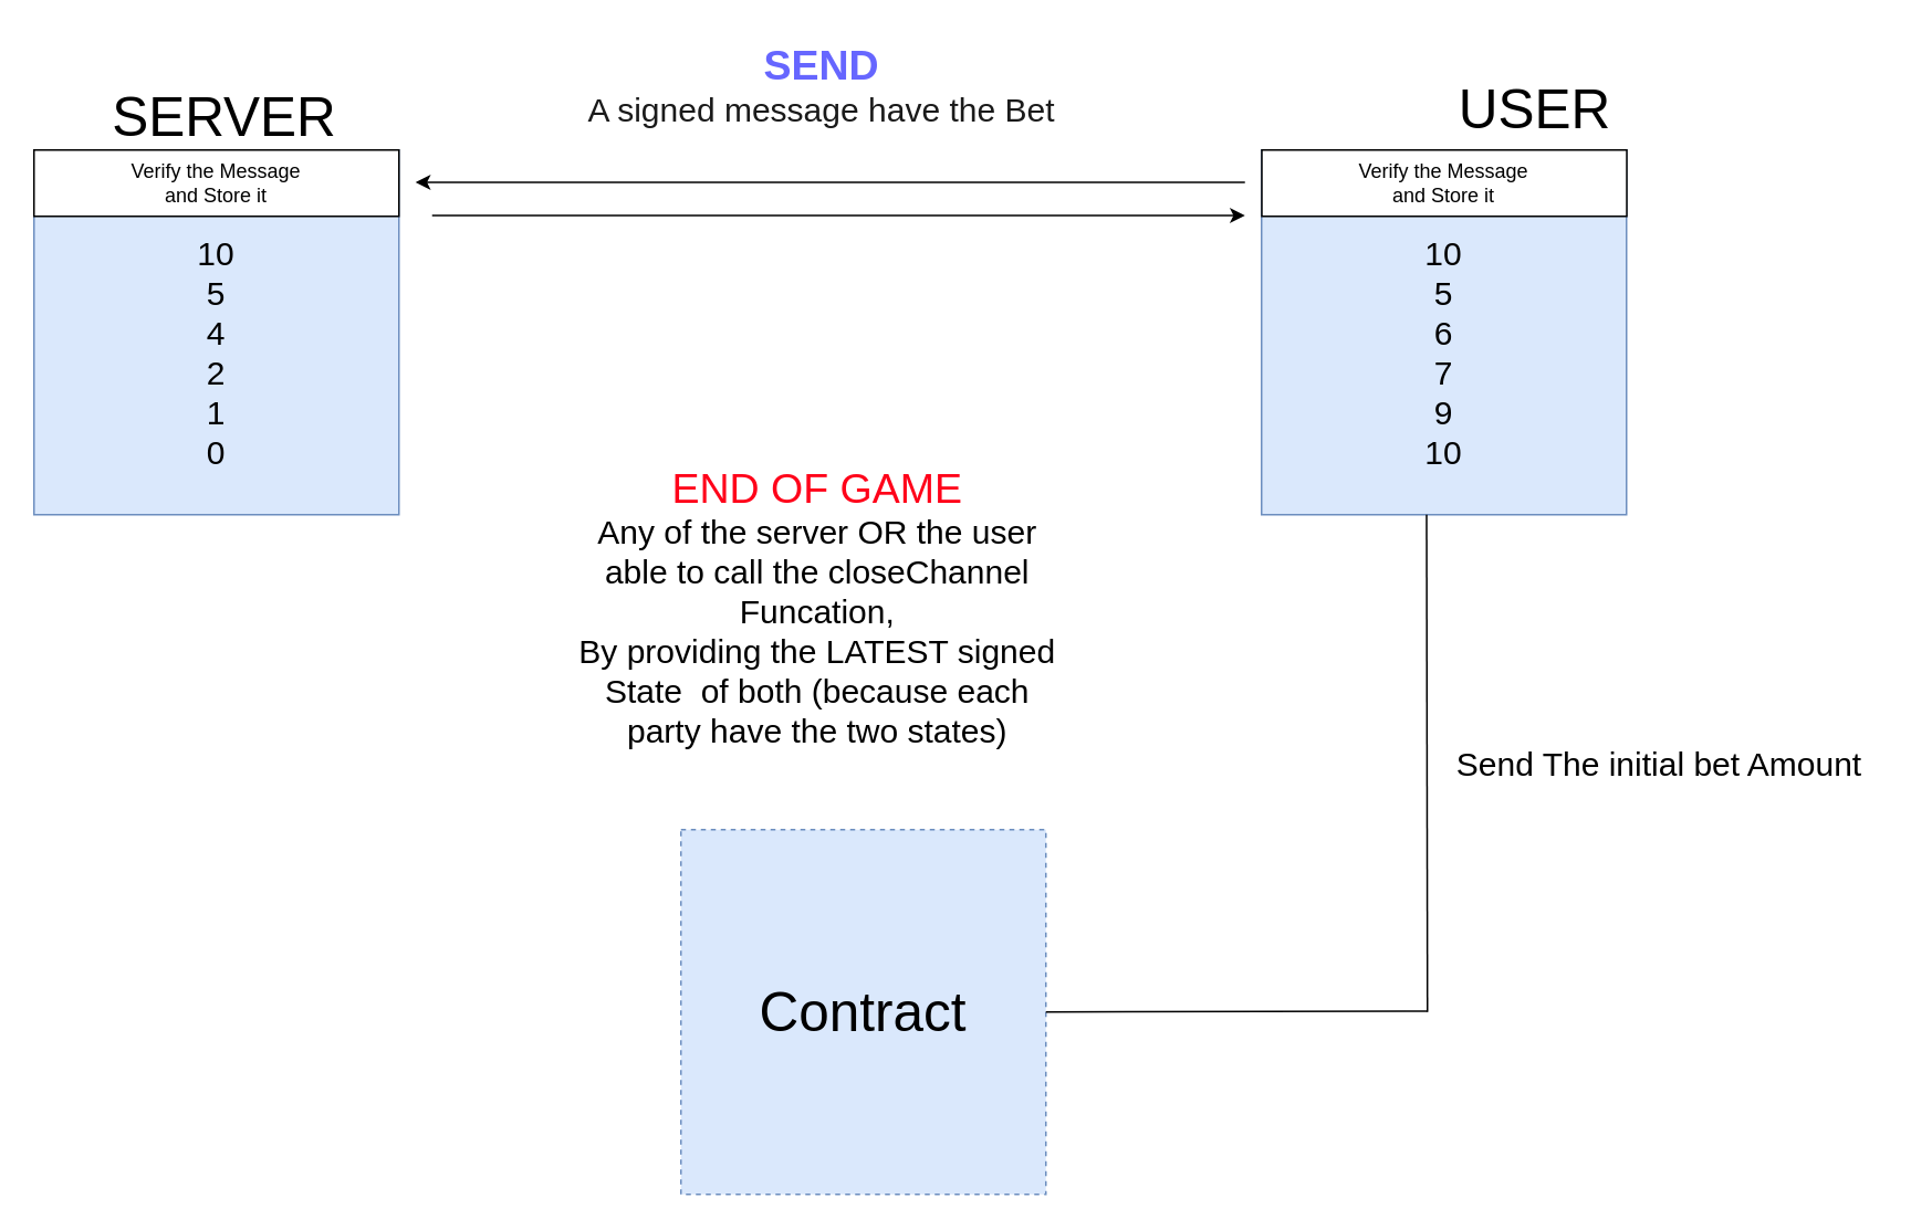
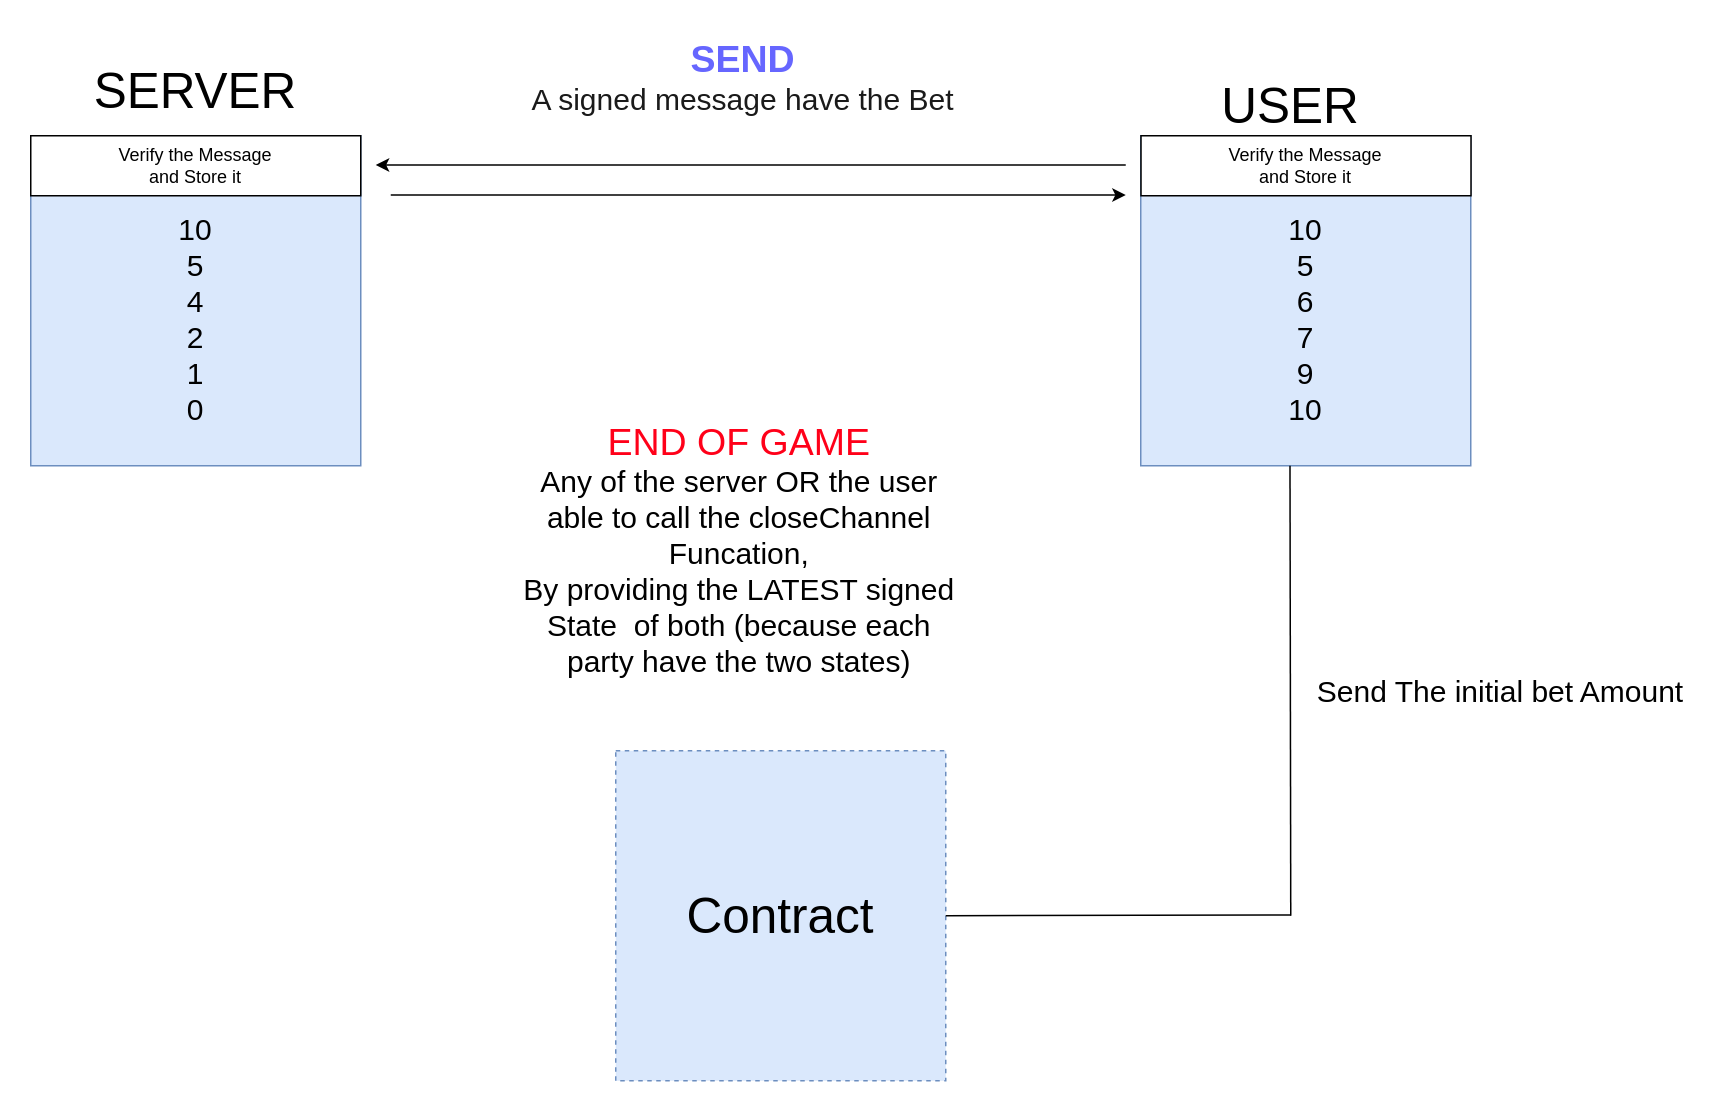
- <mxCell id="10" value="&lt;font style=&quot;font-size: 33px&quot;&gt;USER&lt;/font&gt;" style="text;html=1;strokeColor=none;fillColor=none;align=center;verticalAlign=middle;whiteSpace=wrap;rounded=0;" vertex="1" parent="1"><mxGeometry x="845" y="55" width="160" height="20" as="geometry" /></mxCell>
+ <mxCell id="10" value="&lt;font style=&quot;font-size: 33px&quot;&gt;USER&lt;/font&gt;" style="text;html=1;strokeColor=none;fillColor=none;align=center;verticalAlign=middle;whiteSpace=wrap;rounded=0;" vertex="1" parent="1"><mxGeometry x="780" y="60" width="160" height="20" as="geometry" /></mxCell>
- <mxCell id="9" value="&lt;font style=&quot;font-size: 33px&quot;&gt;SERVER&lt;/font&gt;" style="text;html=1;strokeColor=none;fillColor=none;align=center;verticalAlign=middle;whiteSpace=wrap;rounded=0;" vertex="1" parent="1"><mxGeometry x="55" y="60" width="160" height="20" as="geometry" /></mxCell>
+ <mxCell id="9" value="&lt;font style=&quot;font-size: 33px&quot;&gt;SERVER&lt;/font&gt;" style="text;html=1;strokeColor=none;fillColor=none;align=center;verticalAlign=middle;whiteSpace=wrap;rounded=0;" vertex="1" parent="1"><mxGeometry x="50" y="50" width="160" height="20" as="geometry" /></mxCell>
